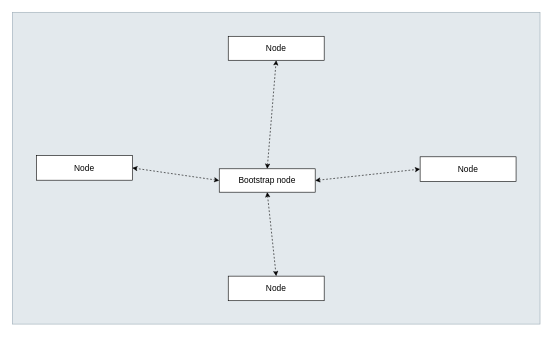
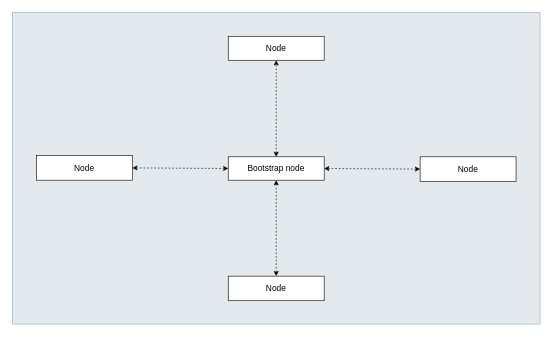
- <mxCell id="4" value="Bootstrap node" style="rounded=0;whiteSpace=wrap;html=1;fontSize=14;" parent="1" vertex="1"><mxGeometry x="365" y="281" width="160" height="39" as="geometry" /></mxCell>
+ <mxCell id="4" value="Bootstrap node" style="rounded=0;whiteSpace=wrap;html=1;fontSize=14;" parent="1" vertex="1"><mxGeometry x="380" y="261" width="160" height="39" as="geometry" /></mxCell>
